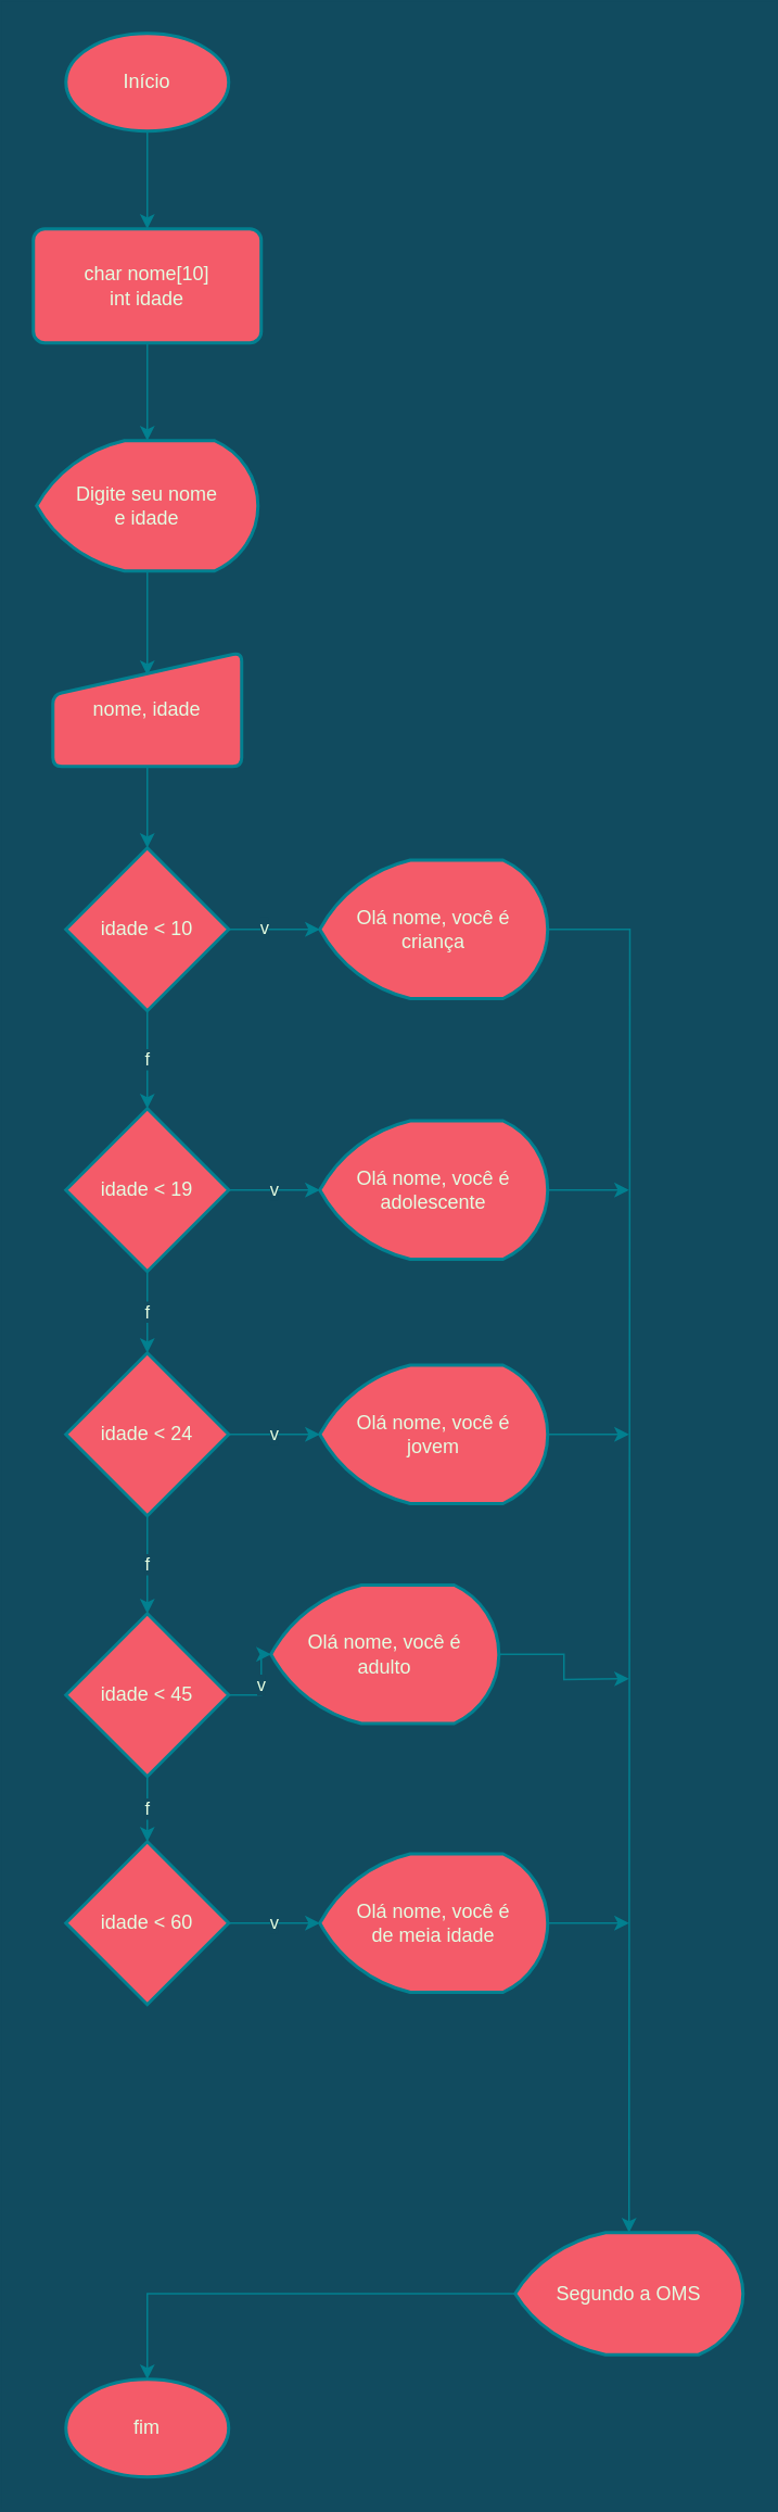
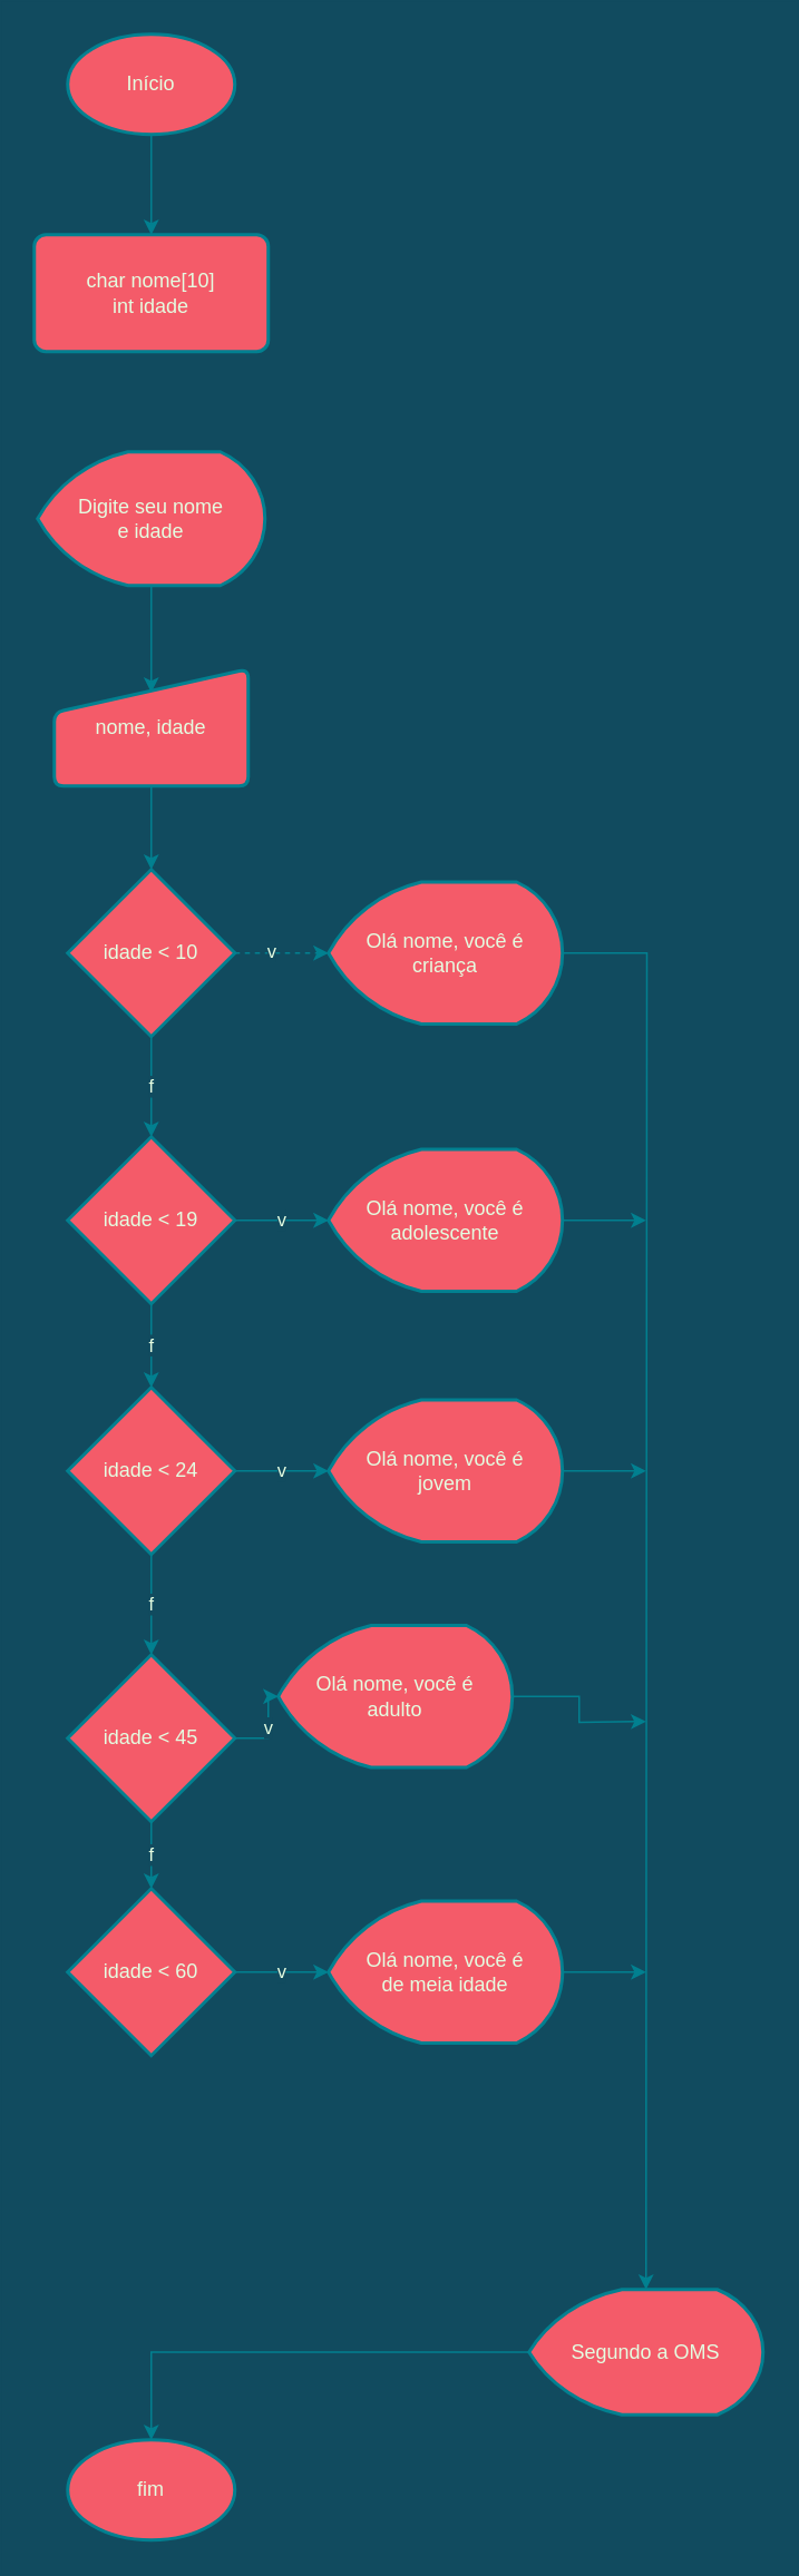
- <mxCell id="4" style="edgeStyle=orthogonalEdgeStyle;rounded=0;orthogonalLoop=1;jettySize=auto;html=1;entryX=0.5;entryY=0;entryDx=0;entryDy=0;entryPerimeter=0;labelBackgroundColor=#114B5F;strokeColor=#028090;fontColor=#E4FDE1;" edge="1" parent="1" source="5" target="7"><mxGeometry relative="1" as="geometry" /></mxCell>
- <mxCell id="10" style="edgeStyle=orthogonalEdgeStyle;rounded=0;orthogonalLoop=1;jettySize=auto;html=1;entryX=0;entryY=0.5;entryDx=0;entryDy=0;entryPerimeter=0;labelBackgroundColor=#114B5F;strokeColor=#028090;fontColor=#E4FDE1;" edge="1" parent="1" source="13" target="15"><mxGeometry relative="1" as="geometry" /></mxCell>
+ <mxCell id="10" style="edgeStyle=orthogonalEdgeStyle;rounded=0;orthogonalLoop=1;jettySize=auto;html=1;entryX=0;entryY=0.5;entryDx=0;entryDy=0;entryPerimeter=0;labelBackgroundColor=#114B5F;strokeColor=#028090;fontColor=#E4FDE1;dashed=1;" edge="1" parent="1" source="13" target="15"><mxGeometry relative="1" as="geometry" /></mxCell>
